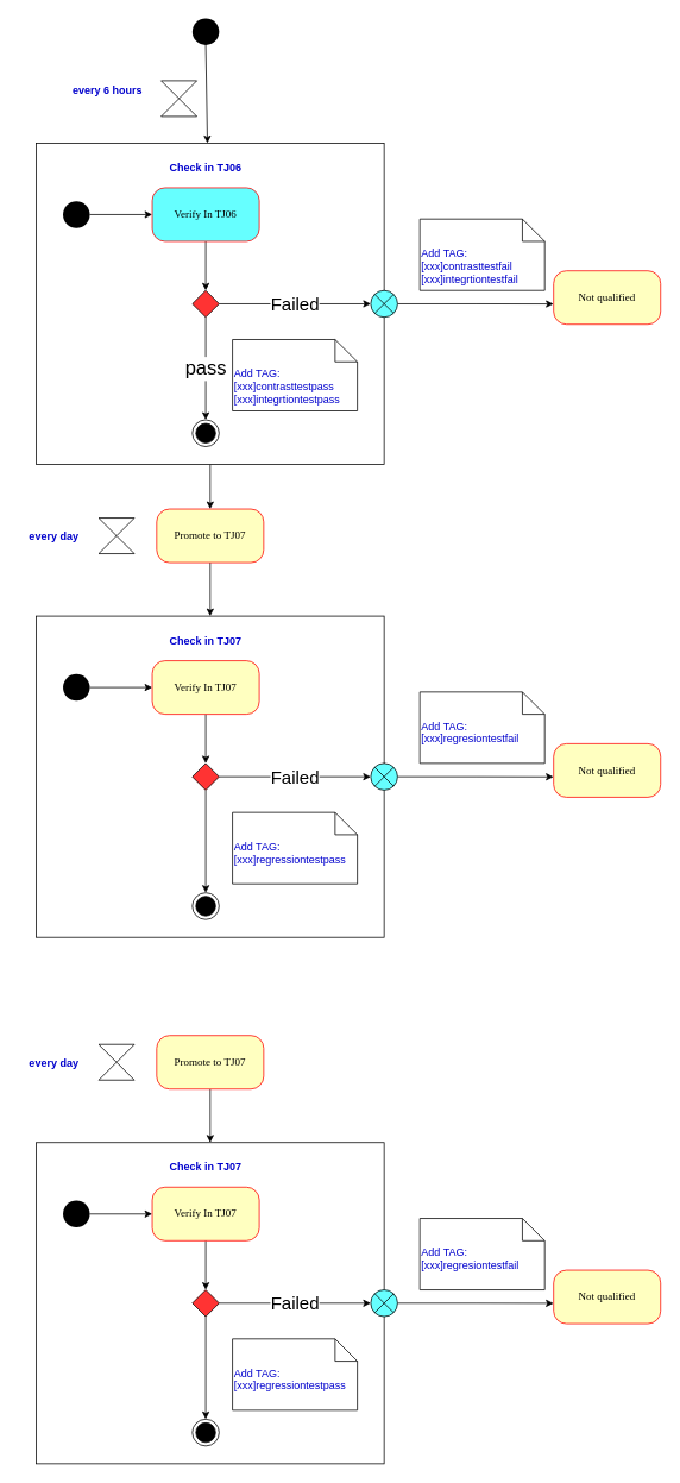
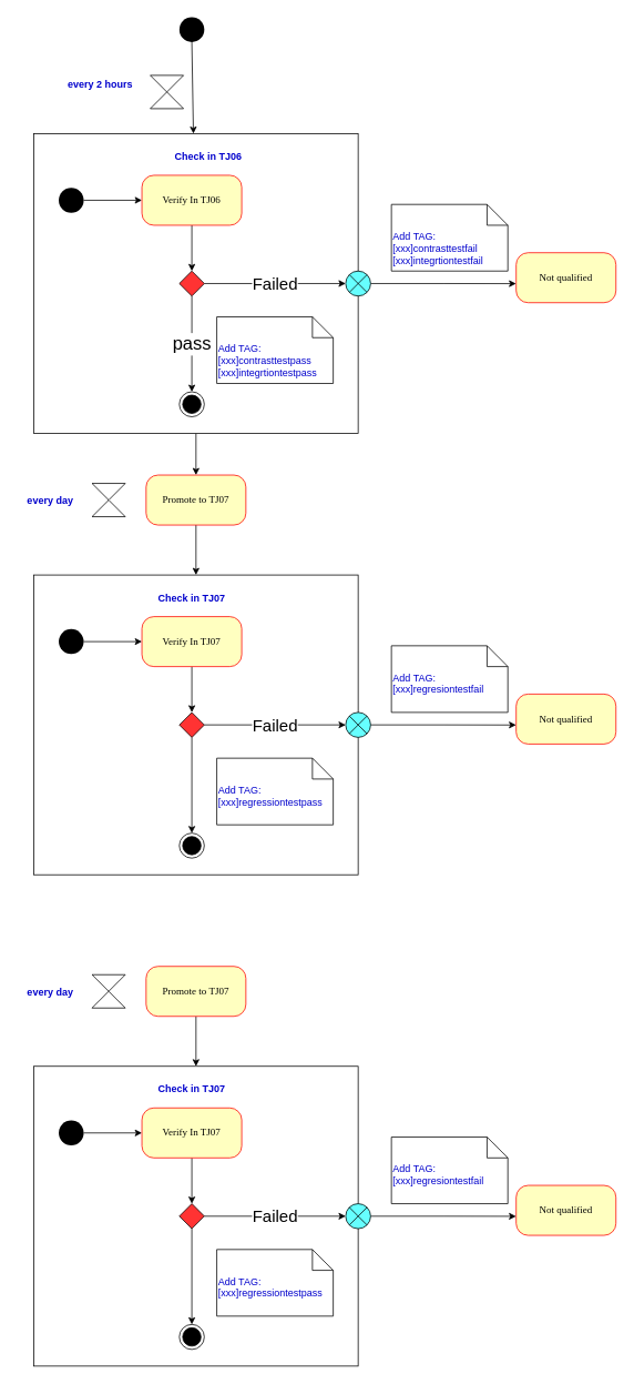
- <mxCell id="38" value="every 6 hours" style="text;align=center;fontStyle=1;verticalAlign=middle;spacingLeft=3;spacingRight=3;strokeColor=none;rotatable=0;points=[[0,0.5],[1,0.5]];portConstraint=eastwest;fillColor=#FFFFFF;fontColor=#0000CC;" vertex="1" parent="1"><mxGeometry x="80" y="87" width="80" height="26" as="geometry" /></mxCell>
+ <mxCell id="38" value="every 2 hours" style="text;align=center;fontStyle=1;verticalAlign=middle;spacingLeft=3;spacingRight=3;strokeColor=none;rotatable=0;points=[[0,0.5],[1,0.5]];portConstraint=eastwest;fillColor=#FFFFFF;fontColor=#0000CC;" vertex="1" parent="1"><mxGeometry x="80" y="87" width="80" height="26" as="geometry" /></mxCell>
- <mxCell id="19" value="Check in TJ06" style="text;align=center;fontStyle=1;verticalAlign=middle;spacingLeft=3;spacingRight=3;strokeColor=none;rotatable=0;points=[[0,0.5],[1,0.5]];portConstraint=eastwest;fillColor=#FFFFFF;fontColor=#0000CC;" vertex="1" parent="1"><mxGeometry x="190" y="174" width="80" height="26" as="geometry" /></mxCell>
+ <mxCell id="19" value="Check in TJ06" style="text;align=center;fontStyle=1;verticalAlign=middle;spacingLeft=3;spacingRight=3;strokeColor=none;rotatable=0;points=[[0,0.5],[1,0.5]];portConstraint=eastwest;fillColor=#FFFFFF;fontColor=#0000CC;" vertex="1" parent="1"><mxGeometry x="210" y="174" width="80" height="26" as="geometry" /></mxCell>
- <mxCell id="9" value="Verify In TJ06" style="rounded=1;whiteSpace=wrap;html=1;arcSize=24;fillColor=#66ffff;strokeColor=#ff0000;shadow=0;comic=0;labelBackgroundColor=none;fontFamily=Verdana;fontSize=12;fontColor=#000000;align=center;" vertex="1" parent="1"><mxGeometry x="170" y="210" width="120" height="60" as="geometry" /></mxCell>
+ <mxCell id="9" value="Verify In TJ06" style="rounded=1;whiteSpace=wrap;html=1;arcSize=24;fillColor=#ffffc0;strokeColor=#ff0000;shadow=0;comic=0;labelBackgroundColor=none;fontFamily=Verdana;fontSize=12;fontColor=#000000;align=center;" vertex="1" parent="1"><mxGeometry x="170" y="210" width="120" height="60" as="geometry" /></mxCell>
